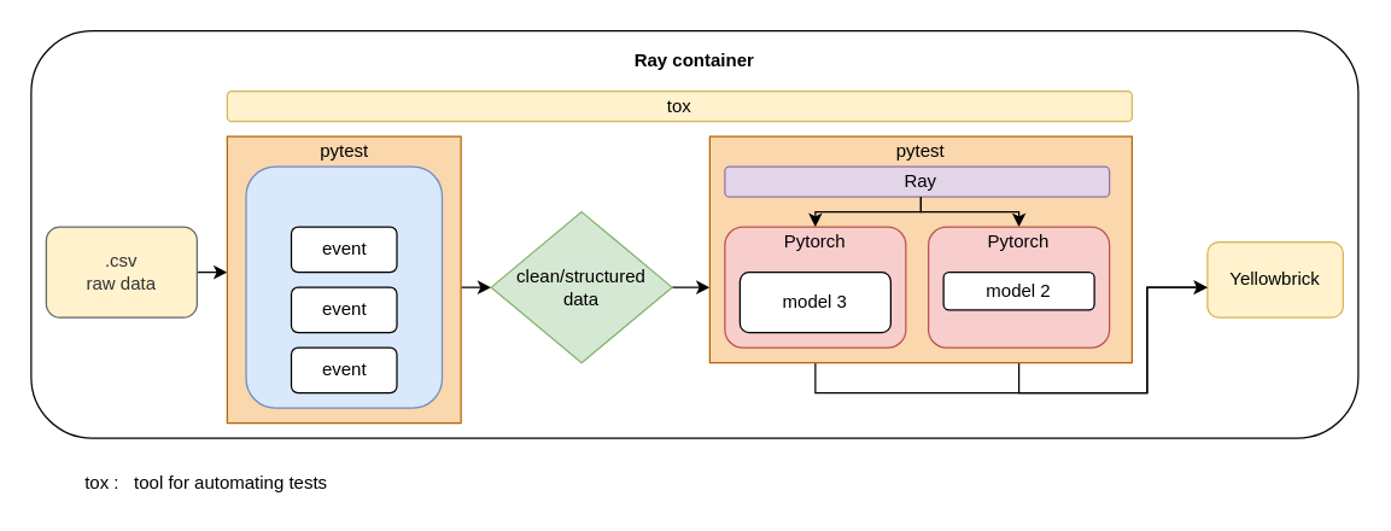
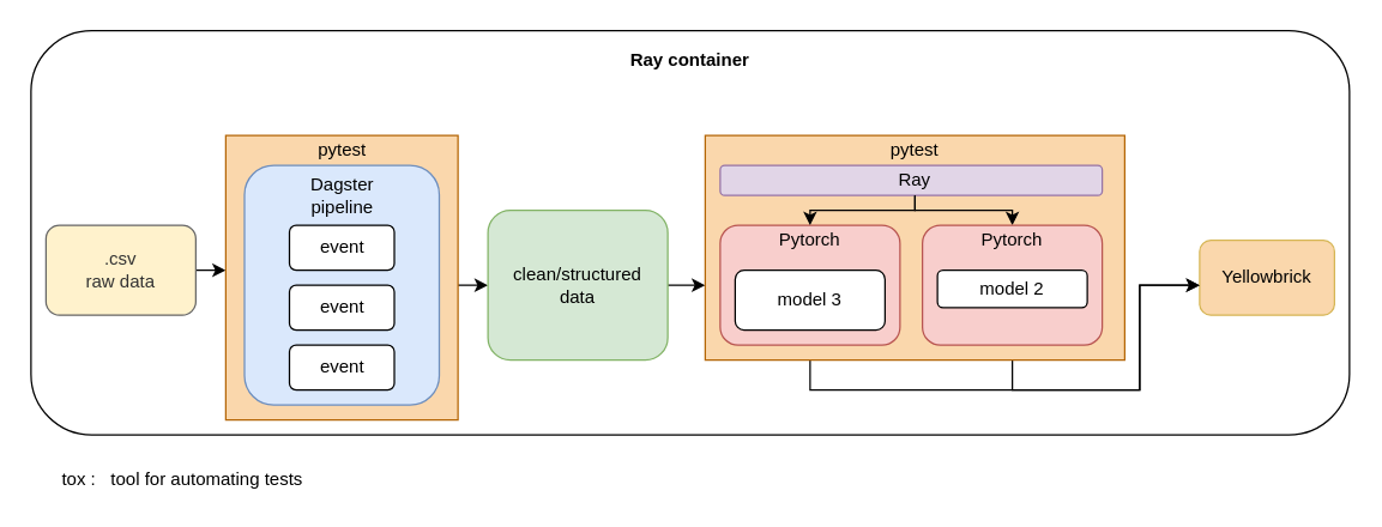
- <mxCell id="32" value="tox" style="rounded=1;whiteSpace=wrap;html=1;fillColor=#fff2cc;strokeColor=#d6b656;" vertex="1" parent="1"><mxGeometry x="150" y="60" width="600" height="20" as="geometry" /></mxCell>
+ <mxCell id="17" value="Dagster&lt;br&gt;pipeline" style="text;html=1;strokeColor=none;fillColor=none;align=center;verticalAlign=middle;whiteSpace=wrap;rounded=0;" vertex="1" parent="1"><mxGeometry x="207.5" y="120" width="40" height="20" as="geometry" /></mxCell>
- <mxCell id="8" value="Yellowbrick" style="rounded=1;whiteSpace=wrap;html=1;fillColor=#fff2cc;strokeColor=#d6b656;" vertex="1" parent="1"><mxGeometry x="800" y="160" width="90" height="50" as="geometry" /></mxCell>
+ <mxCell id="8" value="Yellowbrick" style="rounded=1;whiteSpace=wrap;html=1;fillColor=#fad7ac;strokeColor=#d6b656;" vertex="1" parent="1"><mxGeometry x="800" y="160" width="90" height="50" as="geometry" /></mxCell>
- <mxCell id="7" value="clean/structured &lt;br&gt;data" style="rhombus;whiteSpace=wrap;html=1;fillColor=#d5e8d4;strokeColor=#82b366;" vertex="1" parent="1"><mxGeometry x="325" y="140" width="120" height="100" as="geometry" /></mxCell>
+ <mxCell id="7" value="clean/structured &lt;br&gt;data" style="rounded=1;whiteSpace=wrap;html=1;fillColor=#d5e8d4;strokeColor=#82b366;" vertex="1" parent="1"><mxGeometry x="325" y="140" width="120" height="100" as="geometry" /></mxCell>
- <mxCell id="31" value="tox :&amp;nbsp; &amp;nbsp;tool for automating tests&amp;nbsp;" style="text;html=1;strokeColor=none;fillColor=none;align=center;verticalAlign=middle;whiteSpace=wrap;rounded=0;" vertex="1" parent="1"><mxGeometry x="52.5" y="310" width="170" height="20" as="geometry" /></mxCell>
+ <mxCell id="31" value="tox :&amp;nbsp; &amp;nbsp;tool for automating tests&amp;nbsp;" style="text;html=1;strokeColor=none;fillColor=none;align=center;verticalAlign=middle;whiteSpace=wrap;rounded=0;" vertex="1" parent="1"><mxGeometry x="37.5" y="310" width="170" height="20" as="geometry" /></mxCell>
